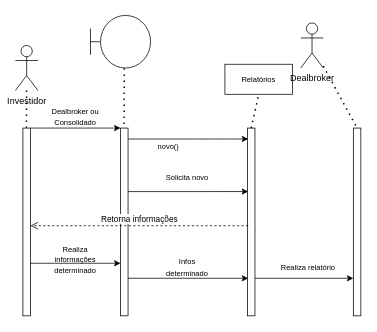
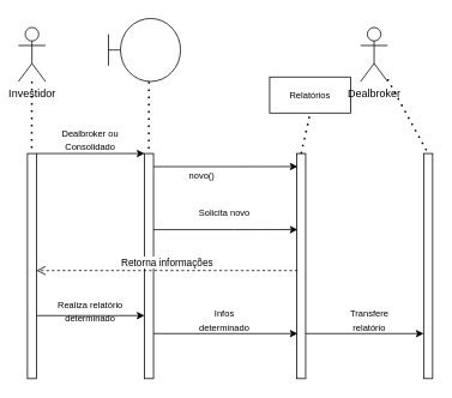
- <mxCell id="2" value="Investidor" style="shape=umlActor;verticalLabelPosition=bottom;verticalAlign=top;html=1;outlineConnect=0;" vertex="1" parent="1"><mxGeometry x="20" y="60" width="30" height="60" as="geometry" /></mxCell>
+ <mxCell id="2" value="Investidor" style="shape=umlActor;verticalLabelPosition=bottom;verticalAlign=top;html=1;outlineConnect=0;" vertex="1" parent="1"><mxGeometry x="20" y="30" width="30" height="60" as="geometry" /></mxCell>
- <mxCell id="20" value="&lt;span style=&quot;font-size: 10px;&quot;&gt;Realiza informações determinado&lt;/span&gt;" style="text;html=1;strokeColor=none;fillColor=none;align=center;verticalAlign=middle;whiteSpace=wrap;rounded=0;" vertex="1" parent="1"><mxGeometry x="60" y="330" width="80" height="30" as="geometry" /></mxCell>
+ <mxCell id="20" value="&lt;span style=&quot;font-size: 10px;&quot;&gt;Realiza relatório determinado&lt;/span&gt;" style="text;html=1;strokeColor=none;fillColor=none;align=center;verticalAlign=middle;whiteSpace=wrap;rounded=0;" vertex="1" parent="1"><mxGeometry x="60" y="330" width="80" height="30" as="geometry" /></mxCell>
- <mxCell id="26" value="&lt;span style=&quot;font-size: 10px;&quot;&gt;Realiza relatório&lt;/span&gt;" style="text;html=1;strokeColor=none;fillColor=none;align=center;verticalAlign=middle;whiteSpace=wrap;rounded=0;" vertex="1" parent="1"><mxGeometry x="370" y="340" width="80" height="30" as="geometry" /></mxCell>
+ <mxCell id="26" value="&lt;span style=&quot;font-size: 10px;&quot;&gt;Transfere relatório&lt;/span&gt;" style="text;html=1;strokeColor=none;fillColor=none;align=center;verticalAlign=middle;whiteSpace=wrap;rounded=0;" vertex="1" parent="1"><mxGeometry x="370" y="340" width="80" height="30" as="geometry" /></mxCell>
